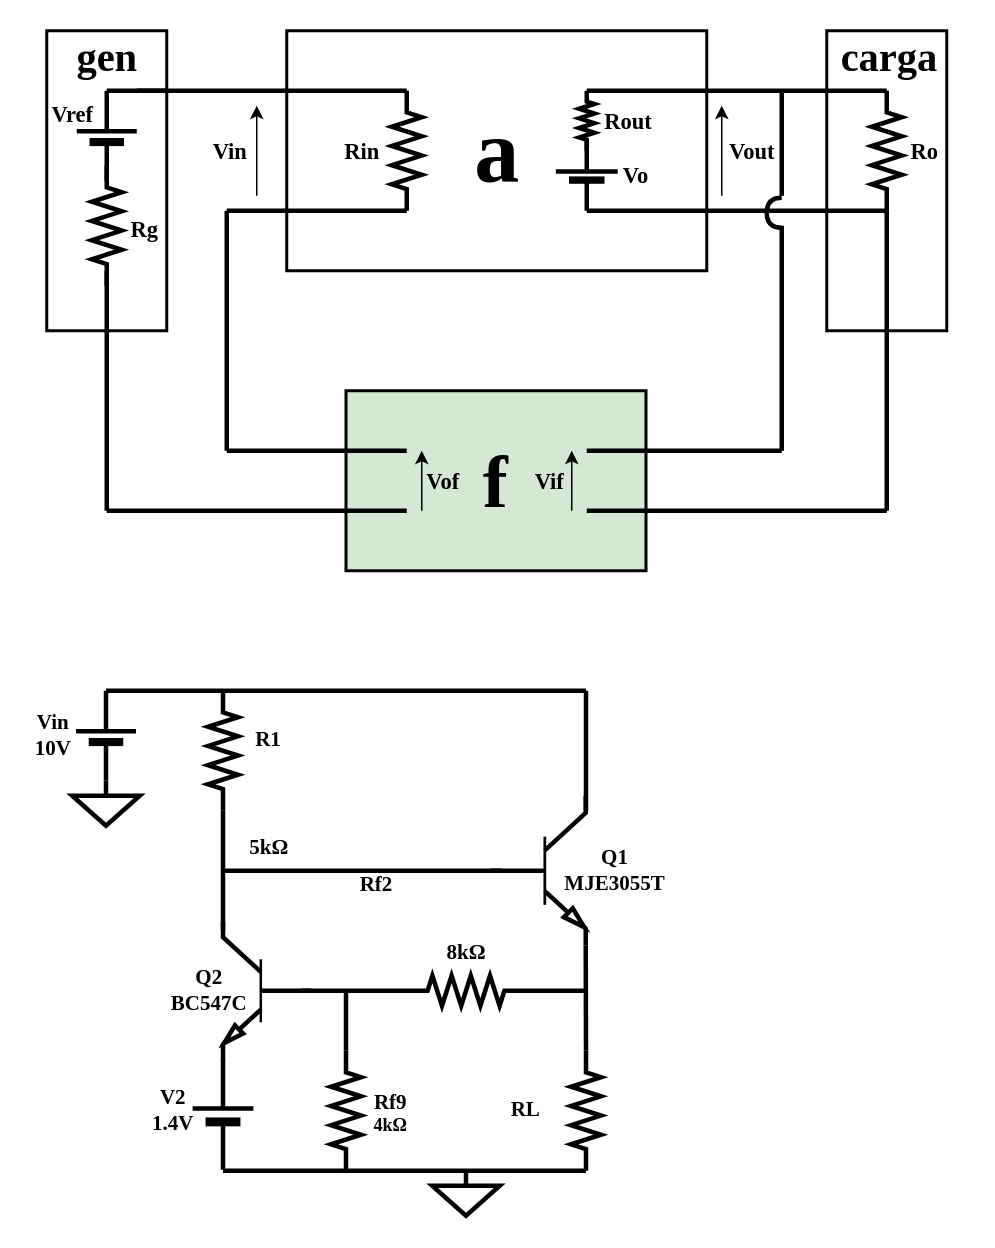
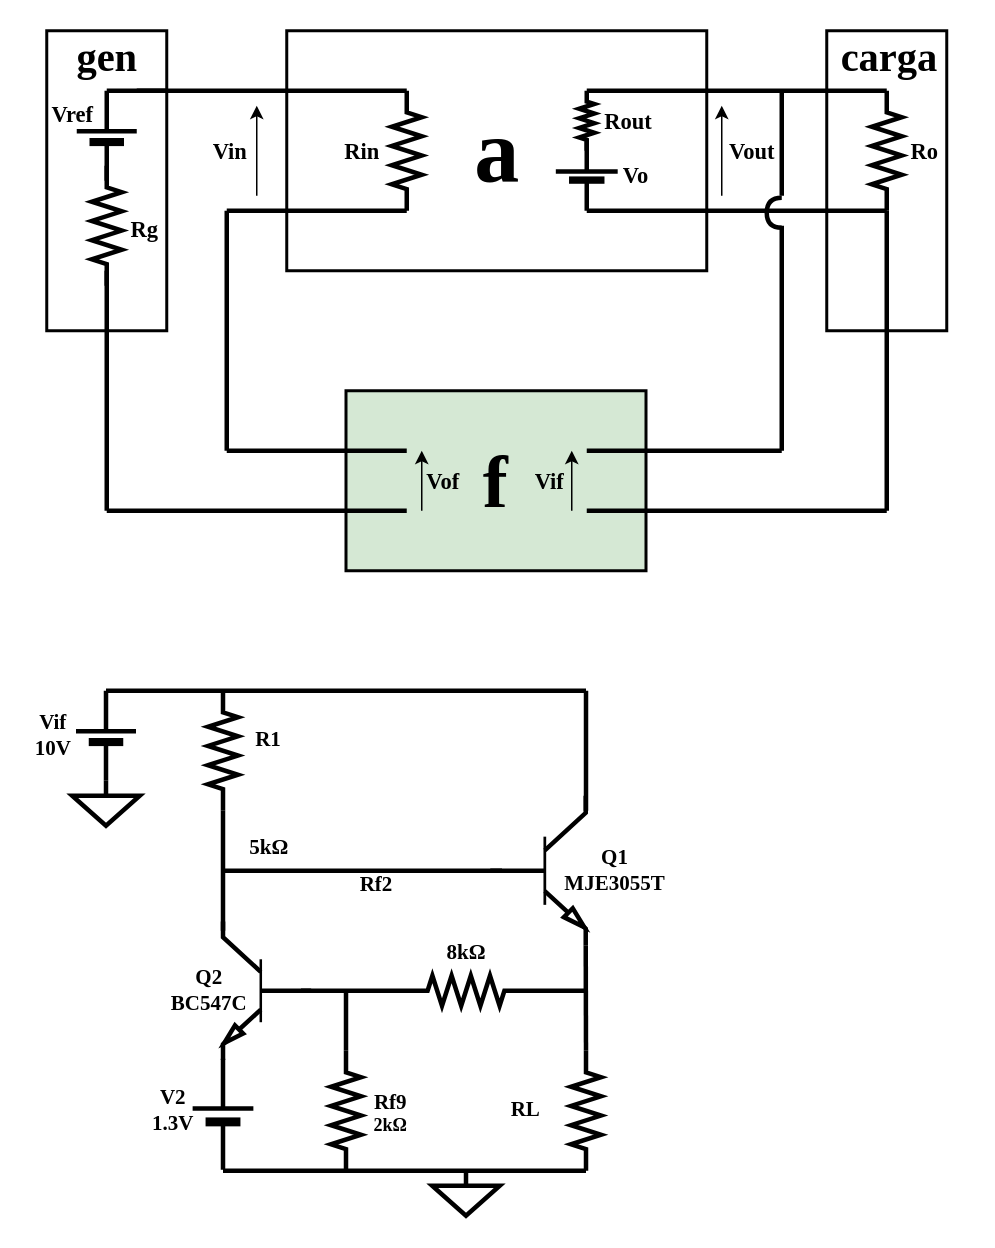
- <mxCell id="61" value="&lt;font&gt;Vin&lt;/font&gt;&lt;div&gt;&lt;font&gt;10V&lt;/font&gt;&lt;/div&gt;" style="rounded=0;whiteSpace=wrap;html=1;fillColor=none;strokeColor=none;fontStyle=1;fontFamily=Times New Roman;fontSize=14;" parent="1" vertex="1"><mxGeometry x="20" y="475" width="30" height="30" as="geometry" /></mxCell>
+ <mxCell id="61" value="&lt;font&gt;Vif&lt;/font&gt;&lt;div&gt;&lt;font&gt;10V&lt;/font&gt;&lt;/div&gt;" style="rounded=0;whiteSpace=wrap;html=1;fillColor=none;strokeColor=none;fontStyle=1;fontFamily=Times New Roman;fontSize=14;" parent="1" vertex="1"><mxGeometry x="20" y="475" width="30" height="30" as="geometry" /></mxCell>
- <mxCell id="66" value="&lt;font&gt;V2&lt;/font&gt;&lt;div&gt;&lt;font&gt;1.4V&lt;/font&gt;&lt;/div&gt;" style="rounded=0;whiteSpace=wrap;html=1;fillColor=none;strokeColor=none;fontStyle=1;fontFamily=Times New Roman;fontSize=14;" parent="1" vertex="1"><mxGeometry x="100" y="725" width="30" height="30" as="geometry" /></mxCell>
+ <mxCell id="66" value="&lt;font&gt;V2&lt;/font&gt;&lt;div&gt;&lt;font&gt;1.3V&lt;/font&gt;&lt;/div&gt;" style="rounded=0;whiteSpace=wrap;html=1;fillColor=none;strokeColor=none;fontStyle=1;fontFamily=Times New Roman;fontSize=14;" parent="1" vertex="1"><mxGeometry x="100" y="725" width="30" height="30" as="geometry" /></mxCell>
- <mxCell id="68" value="&lt;font face=&quot;Comic Sans MS&quot;&gt;4kΩ&lt;/font&gt;" style="rounded=0;whiteSpace=wrap;html=1;fillColor=none;strokeColor=none;fontStyle=1" parent="1" vertex="1"><mxGeometry x="250" y="740" width="20" height="20" as="geometry" /></mxCell>
+ <mxCell id="68" value="&lt;font face=&quot;Comic Sans MS&quot;&gt;2kΩ&lt;/font&gt;" style="rounded=0;whiteSpace=wrap;html=1;fillColor=none;strokeColor=none;fontStyle=1" parent="1" vertex="1"><mxGeometry x="250" y="740" width="20" height="20" as="geometry" /></mxCell>
